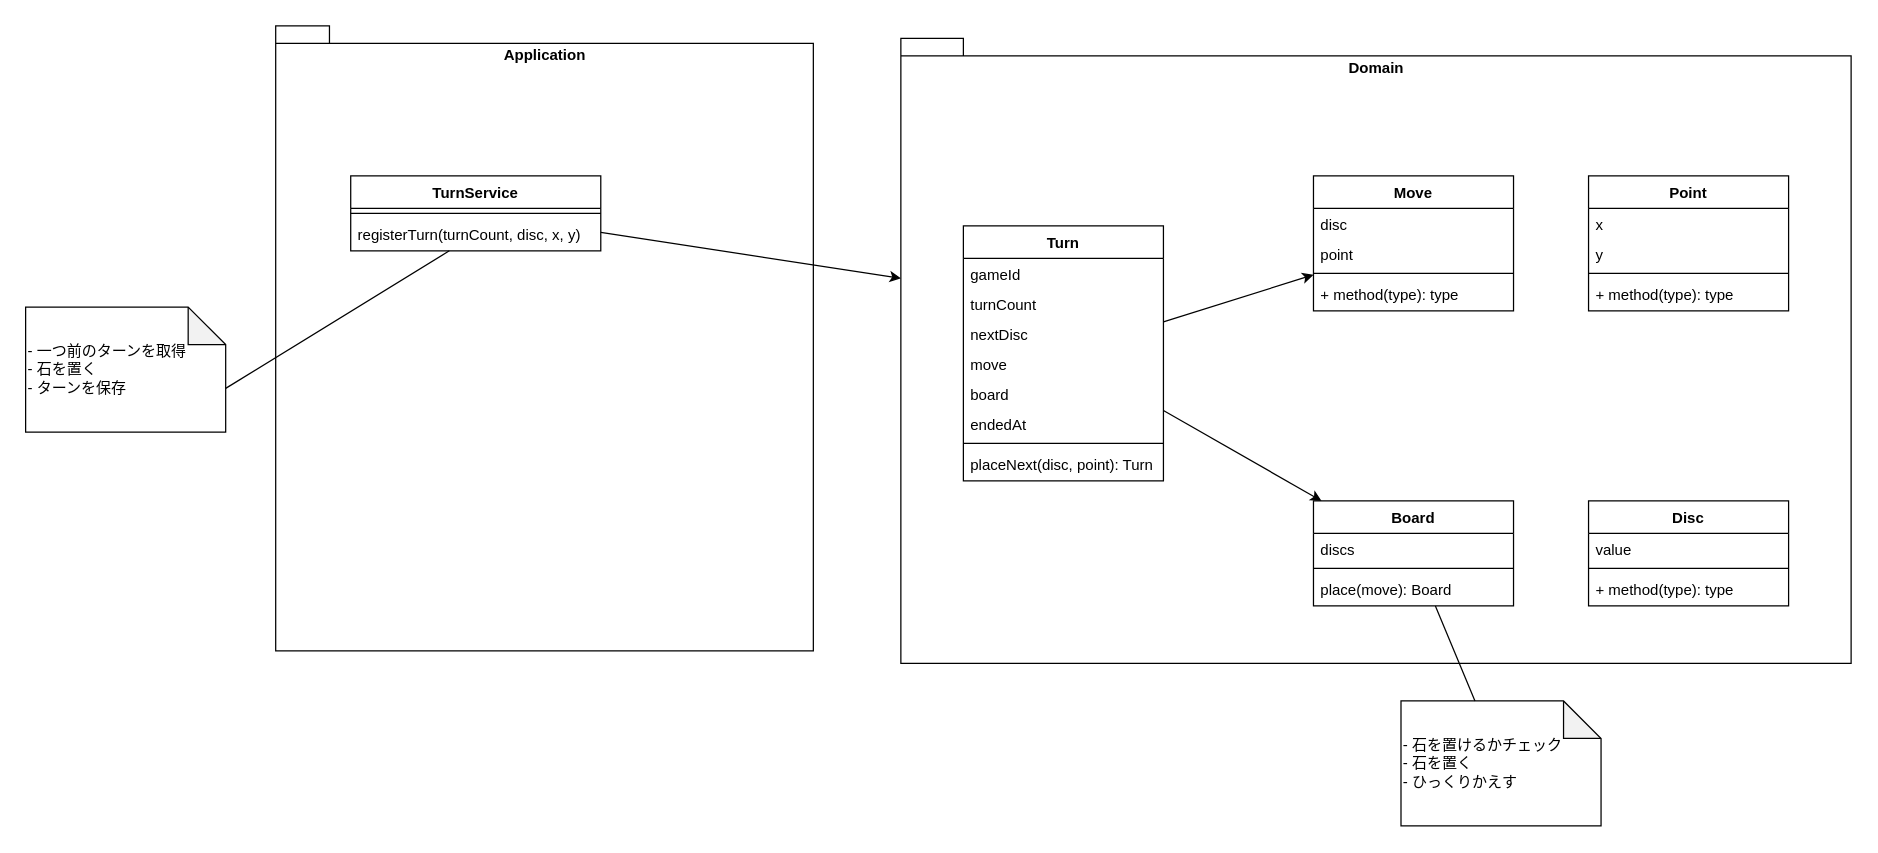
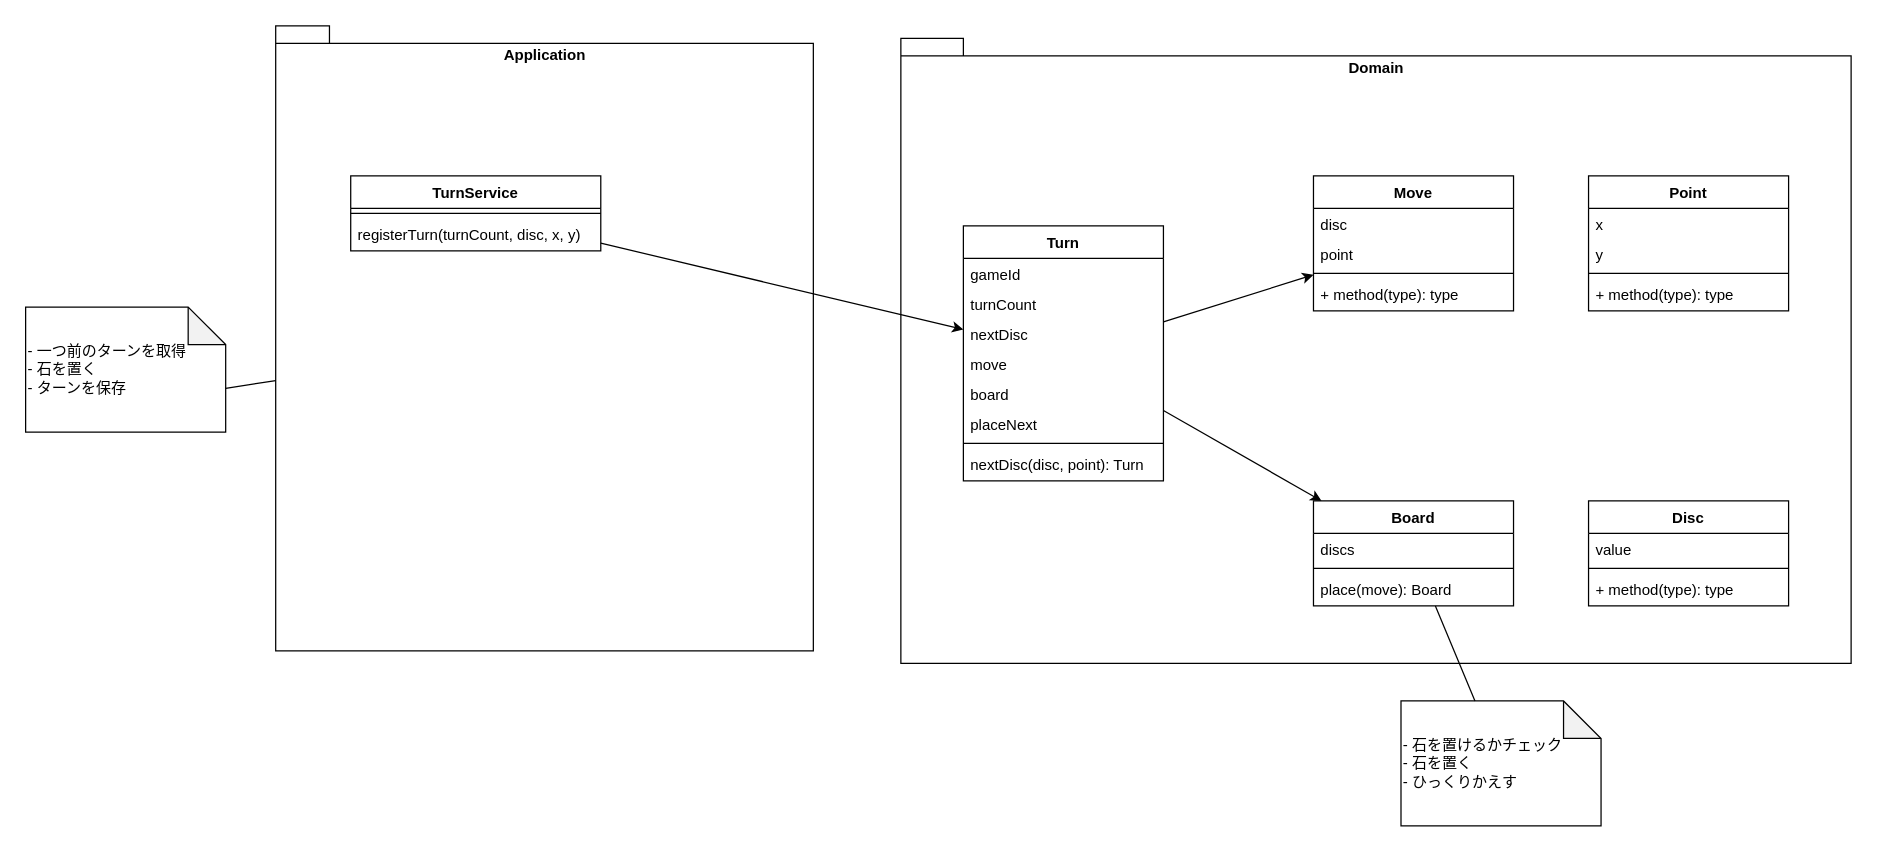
- <mxCell id="33" style="edgeStyle=none;html=1;" edge="1" parent="1" source="34" target="2"><mxGeometry relative="1" as="geometry" /></mxCell>
+ <mxCell id="33" style="edgeStyle=none;html=1;" edge="1" parent="1" source="34" target="5"><mxGeometry relative="1" as="geometry" /></mxCell>
- <mxCell id="38" value="" style="endArrow=none;html=1;exitX=0;exitY=0;exitDx=160;exitDy=65;exitPerimeter=0;" edge="1" parent="1" source="37" target="36"><mxGeometry width="50" height="50" relative="1" as="geometry"><mxPoint x="180" y="390" as="sourcePoint" /><mxPoint x="230" y="340" as="targetPoint" /></mxGeometry></mxCell>
+ <mxCell id="38" value="" style="endArrow=none;html=1;exitX=0;exitY=0;exitDx=160;exitDy=65;exitPerimeter=0;" edge="1" parent="1" source="37" target="32"><mxGeometry width="50" height="50" relative="1" as="geometry"><mxPoint x="180" y="390" as="sourcePoint" /><mxPoint x="230" y="340" as="targetPoint" /></mxGeometry></mxCell>
- <mxCell id="11" value="endedAt" style="text;strokeColor=none;fillColor=none;align=left;verticalAlign=top;spacingLeft=4;spacingRight=4;overflow=hidden;rotatable=0;points=[[0,0.5],[1,0.5]];portConstraint=eastwest;" vertex="1" parent="5"><mxGeometry y="146" width="160" height="24" as="geometry" /></mxCell>
+ <mxCell id="11" value="placeNext" style="text;strokeColor=none;fillColor=none;align=left;verticalAlign=top;spacingLeft=4;spacingRight=4;overflow=hidden;rotatable=0;points=[[0,0.5],[1,0.5]];portConstraint=eastwest;" vertex="1" parent="5"><mxGeometry y="146" width="160" height="24" as="geometry" /></mxCell>
- <mxCell id="13" value="placeNext(disc, point): Turn" style="text;strokeColor=none;fillColor=none;align=left;verticalAlign=top;spacingLeft=4;spacingRight=4;overflow=hidden;rotatable=0;points=[[0,0.5],[1,0.5]];portConstraint=eastwest;" vertex="1" parent="5"><mxGeometry y="178" width="160" height="26" as="geometry" /></mxCell>
+ <mxCell id="13" value="nextDisc(disc, point): Turn" style="text;strokeColor=none;fillColor=none;align=left;verticalAlign=top;spacingLeft=4;spacingRight=4;overflow=hidden;rotatable=0;points=[[0,0.5],[1,0.5]];portConstraint=eastwest;" vertex="1" parent="5"><mxGeometry y="178" width="160" height="26" as="geometry" /></mxCell>
